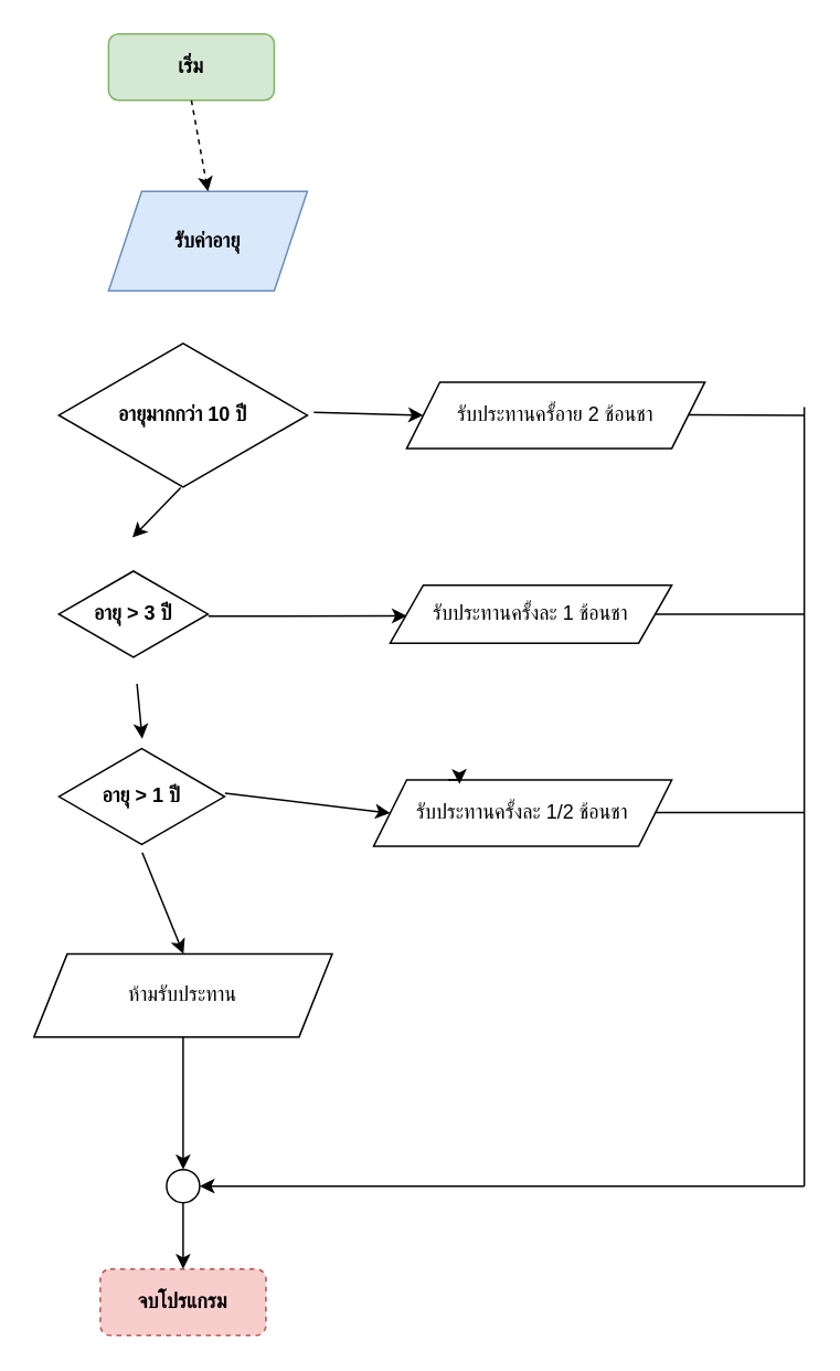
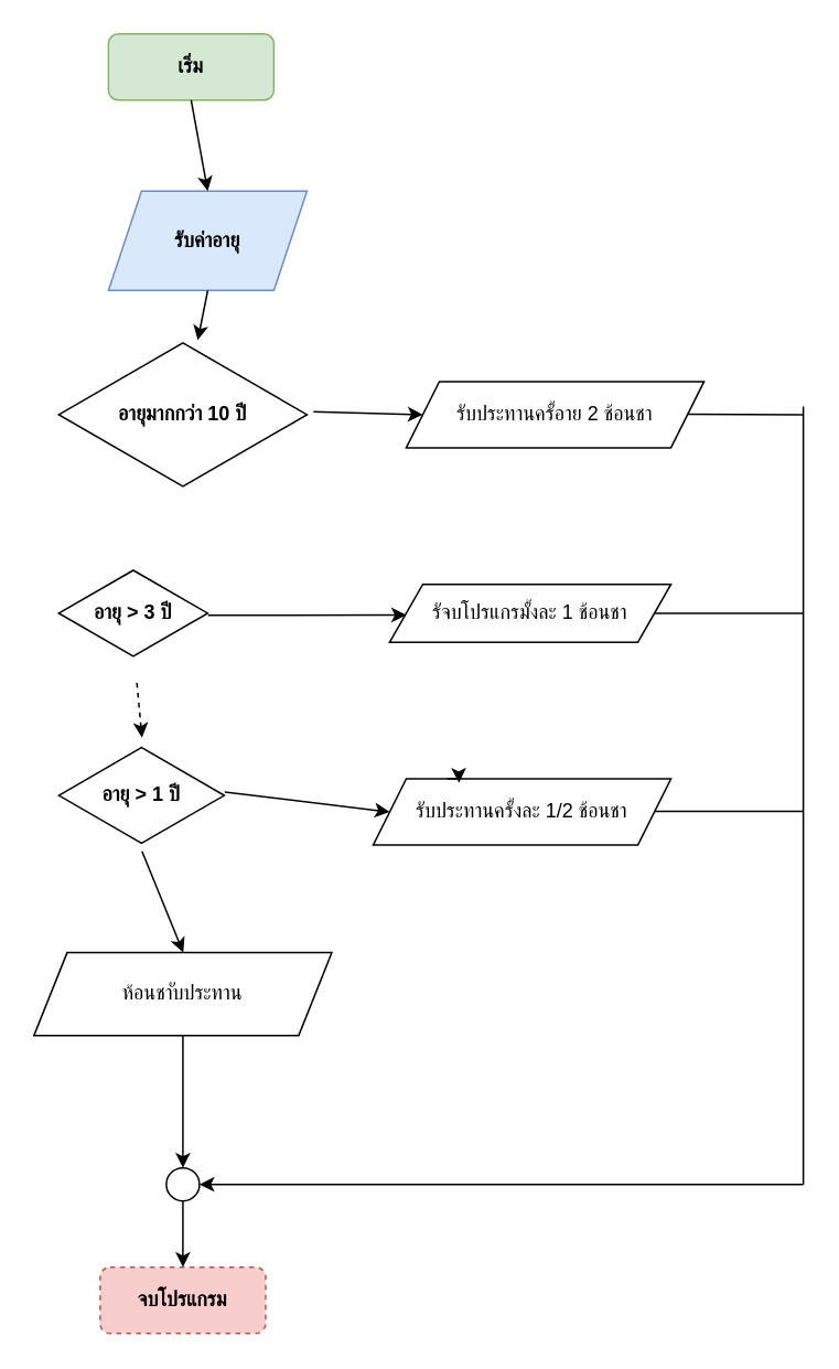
- <mxCell id="8" value="" style="endArrow=classic;html=1;rounded=0;exitX=0.5;exitY=1;exitDx=0;exitDy=0;entryX=0.5;entryY=0;entryDx=0;entryDy=0;dashed=1;" edge="1" parent="1" source="2" target="3"><mxGeometry width="50" height="50" relative="1" as="geometry"><mxPoint x="-45" y="445" as="sourcePoint" /><mxPoint x="5" y="395" as="targetPoint" /></mxGeometry></mxCell>
+ <mxCell id="8" value="" style="endArrow=classic;html=1;rounded=0;exitX=0.5;exitY=1;exitDx=0;exitDy=0;entryX=0.5;entryY=0;entryDx=0;entryDy=0;" edge="1" parent="1" source="2" target="3"><mxGeometry width="50" height="50" relative="1" as="geometry"><mxPoint x="-45" y="445" as="sourcePoint" /><mxPoint x="5" y="395" as="targetPoint" /></mxGeometry></mxCell>
+ <mxCell id="9" value="" style="endArrow=classic;html=1;rounded=0;exitX=0.5;exitY=1;exitDx=0;exitDy=0;" edge="1" parent="1" source="3" target="4"><mxGeometry width="50" height="50" relative="1" as="geometry"><mxPoint x="105" y="195" as="sourcePoint" /><mxPoint x="120" y="125" as="targetPoint" /></mxGeometry></mxCell>
- <mxCell id="10" value="" style="endArrow=classic;html=1;rounded=0;entryX=0.493;entryY=-0.014;entryDx=0;entryDy=0;entryPerimeter=0;exitX=0.49;exitY=0.986;exitDx=0;exitDy=0;exitPerimeter=0;" edge="1" parent="1" source="4" target="5"><mxGeometry width="50" height="50" relative="1" as="geometry"><mxPoint x="25" y="255" as="sourcePoint" /><mxPoint x="75" y="205" as="targetPoint" /></mxGeometry></mxCell>
- <mxCell id="17" value="รับประทานครั้งละ 1 ช้อนชา" style="shape=parallelogram;perimeter=parallelogramPerimeter;whiteSpace=wrap;html=1;fixedSize=1;" vertex="1" parent="1"><mxGeometry x="235" y="352.5" width="170" height="35" as="geometry" /></mxCell>
+ <mxCell id="17" value="รัจบโปรแกรมั้งละ 1 ช้อนชา" style="shape=parallelogram;perimeter=parallelogramPerimeter;whiteSpace=wrap;html=1;fixedSize=1;" vertex="1" parent="1"><mxGeometry x="235" y="352.5" width="170" height="35" as="geometry" /></mxCell>
- <mxCell id="11" value="" style="endArrow=classic;html=1;rounded=0;entryX=0.503;entryY=0.002;entryDx=0;entryDy=0;entryPerimeter=0;exitX=0.524;exitY=0.967;exitDx=0;exitDy=0;exitPerimeter=0;" edge="1" parent="1" source="5" target="6"><mxGeometry width="50" height="50" relative="1" as="geometry"><mxPoint x="25" y="435" as="sourcePoint" /><mxPoint x="75" y="385" as="targetPoint" /></mxGeometry></mxCell>
+ <mxCell id="11" value="" style="endArrow=classic;html=1;rounded=0;entryX=0.503;entryY=0.002;entryDx=0;entryDy=0;entryPerimeter=0;exitX=0.524;exitY=0.967;exitDx=0;exitDy=0;exitPerimeter=0;dashed=1;" edge="1" parent="1" source="5" target="6"><mxGeometry width="50" height="50" relative="1" as="geometry"><mxPoint x="25" y="435" as="sourcePoint" /><mxPoint x="75" y="385" as="targetPoint" /></mxGeometry></mxCell>
- <mxCell id="19" value="ห้ามรับประทาน" style="shape=parallelogram;perimeter=parallelogramPerimeter;whiteSpace=wrap;html=1;fixedSize=1;" vertex="1" parent="1"><mxGeometry x="20" y="575" width="180" height="50" as="geometry" /></mxCell>
+ <mxCell id="19" value="ห้อนชาับประทาน" style="shape=parallelogram;perimeter=parallelogramPerimeter;whiteSpace=wrap;html=1;fixedSize=1;" vertex="1" parent="1"><mxGeometry x="20" y="575" width="180" height="50" as="geometry" /></mxCell>
